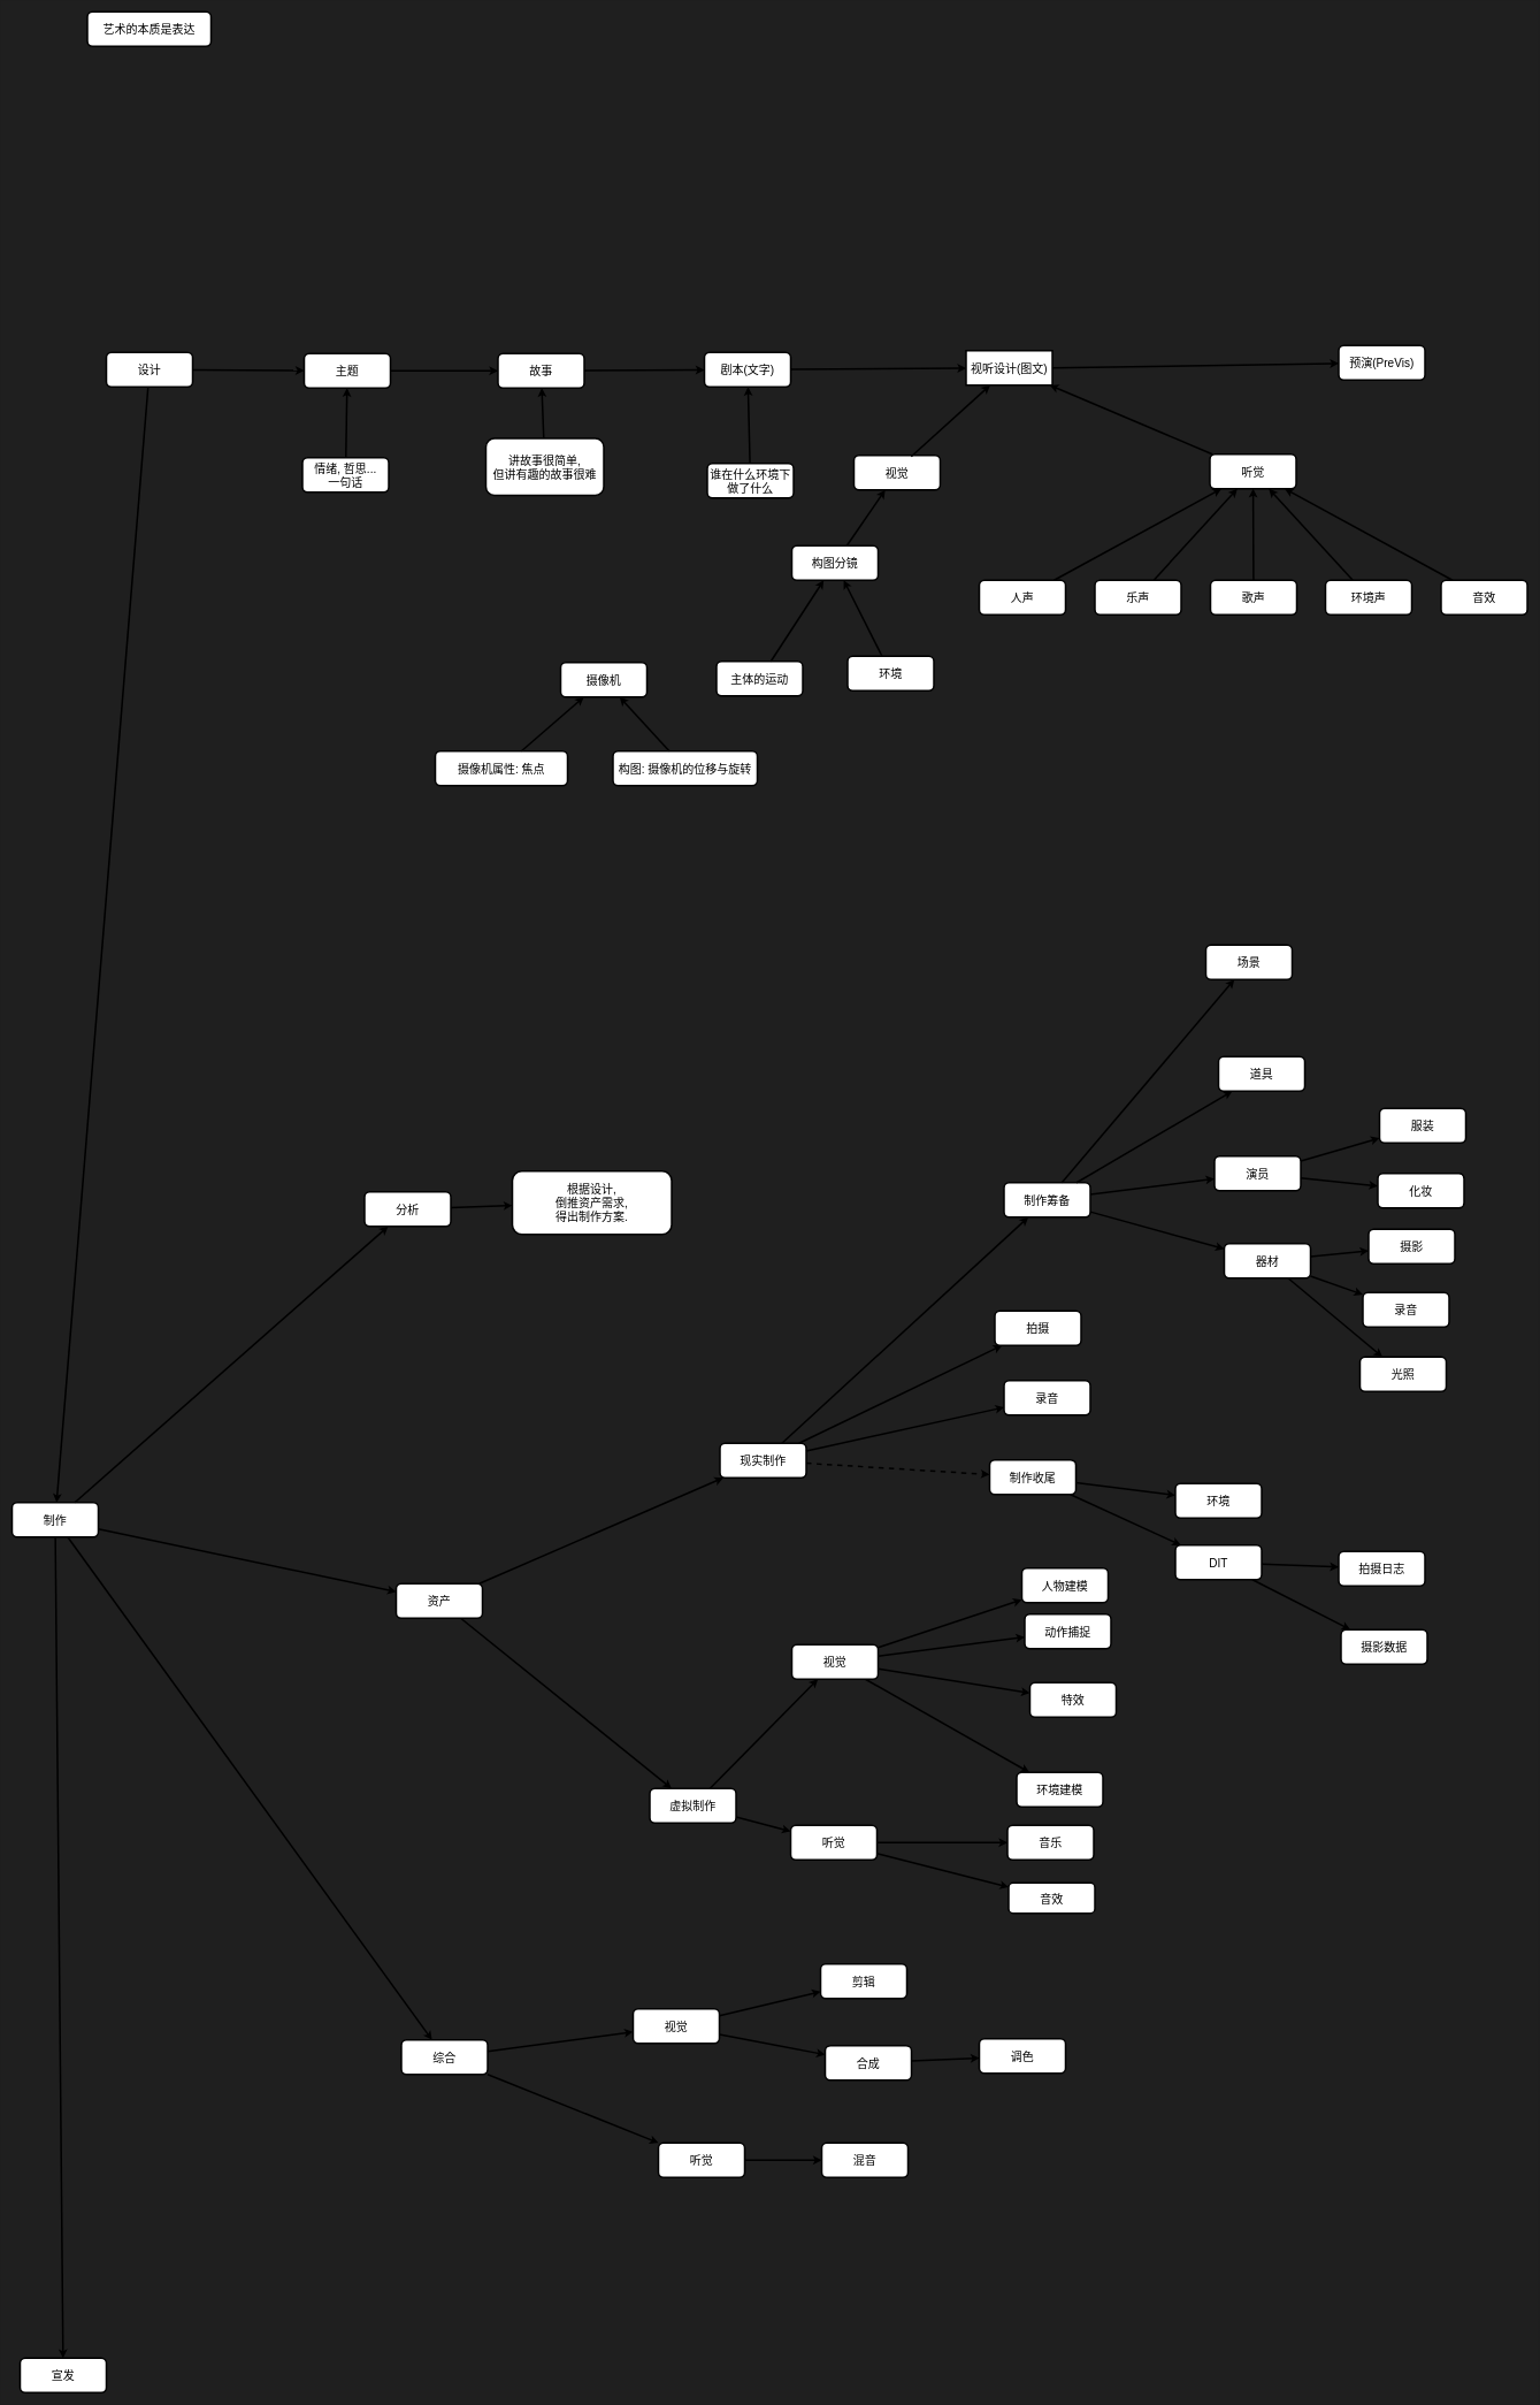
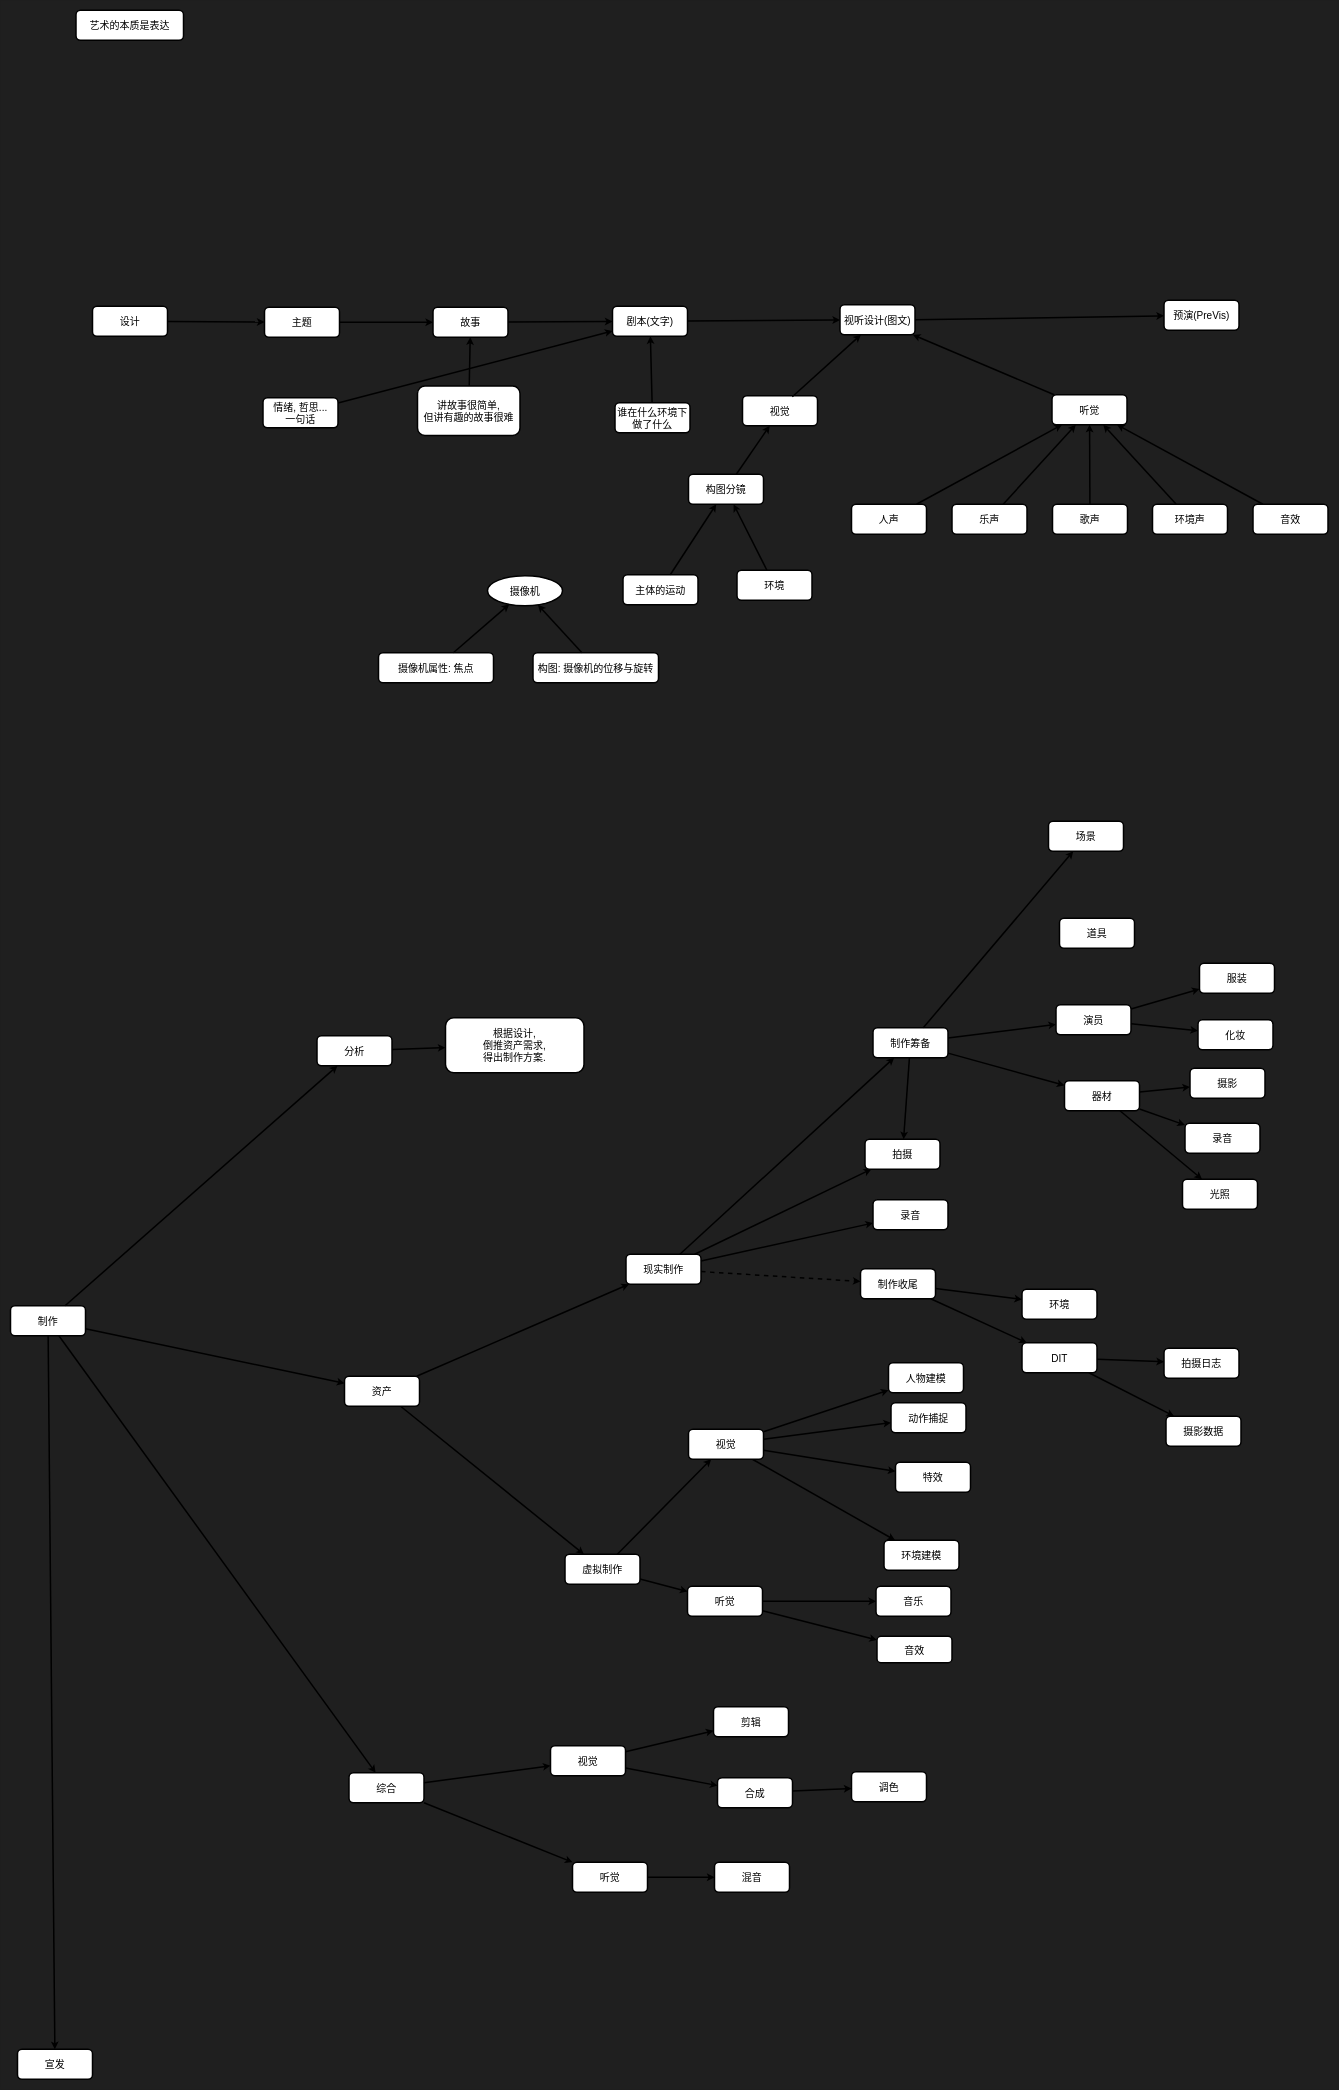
- <mxCell id="11" value="视听设计(图文)" style="whiteSpace=wrap;html=1;fontSize=20;strokeWidth=3;points=[[0,0.5,0,0,0],[0.5,0,0,0,0],[0.5,1,0,0,0],[1,0.5,0,0,0]];rounded=0;" parent="1" vertex="1"><mxGeometry x="1679" y="609" width="150" height="60" as="geometry" /></mxCell>
+ <mxCell id="11" value="视听设计(图文)" style="rounded=1;whiteSpace=wrap;html=1;fontSize=20;strokeWidth=3;points=[[0,0.5,0,0,0],[0.5,0,0,0,0],[0.5,1,0,0,0],[1,0.5,0,0,0]];" parent="1" vertex="1"><mxGeometry x="1679" y="609" width="150" height="60" as="geometry" /></mxCell>
- <mxCell id="12" value="" style="endArrow=classic;html=1;rounded=0;strokeWidth=3;" parent="1" source="8" target="3" edge="1"><mxGeometry width="50" height="50" relative="1" as="geometry"><mxPoint x="1224" y="733" as="sourcePoint" /><mxPoint x="1354" y="733.42" as="targetPoint" /></mxGeometry></mxCell>
+ <mxCell id="12" value="" style="endArrow=classic;html=1;rounded=0;strokeWidth=3;" parent="1" source="8" target="5" edge="1"><mxGeometry width="50" height="50" relative="1" as="geometry"><mxPoint x="1224" y="733" as="sourcePoint" /><mxPoint x="1354" y="733.42" as="targetPoint" /></mxGeometry></mxCell>
- <mxCell id="7" value="讲故事很简单,&lt;div&gt;但讲有趣的故事很难&lt;/div&gt;" style="rounded=1;whiteSpace=wrap;html=1;fontSize=20;strokeWidth=3;points=[[0,0.5,0,0,0],[0.5,0,0,0,0],[0.5,1,0,0,0],[1,0.5,0,0,0]];" parent="1" vertex="1"><mxGeometry x="844" y="761.5" width="205" height="99" as="geometry" /></mxCell>
+ <mxCell id="7" value="讲故事很简单,&lt;div&gt;但讲有趣的故事很难&lt;/div&gt;" style="rounded=1;whiteSpace=wrap;html=1;fontSize=20;strokeWidth=3;points=[[0,0.5,0,0,0],[0.5,0,0,0,0],[0.5,1,0,0,0],[1,0.5,0,0,0]];" parent="1" vertex="1"><mxGeometry x="834" y="771.5" width="205" height="99" as="geometry" /></mxCell>
- <mxCell id="20" value="摄像机" style="rounded=1;whiteSpace=wrap;html=1;fontSize=20;strokeWidth=3;points=[[0,0.5,0,0,0],[0.5,0,0,0,0],[0.5,1,0,0,0],[1,0.5,0,0,0]];" parent="1" vertex="1"><mxGeometry x="974" y="1151" width="150" height="60" as="geometry" /></mxCell>
+ <mxCell id="20" value="摄像机" style="ellipse;whiteSpace=wrap;html=1;fontSize=20;strokeWidth=3;points=[[0,0.5,0,0,0],[0.5,0,0,0,0],[0.5,1,0,0,0],[1,0.5,0,0,0]];" parent="1" vertex="1"><mxGeometry x="974" y="1151" width="150" height="60" as="geometry" /></mxCell>
- <mxCell id="105" value="" style="endArrow=classic;html=1;rounded=0;strokeWidth=3;" parent="1" source="44" target="84" edge="1"><mxGeometry width="50" height="50" relative="1" as="geometry"><mxPoint x="946" y="188" as="sourcePoint" /><mxPoint x="1076" y="188.42" as="targetPoint" /></mxGeometry></mxCell>
- <mxCell id="65" value="" style="endArrow=classic;html=1;rounded=0;strokeWidth=3;" parent="1" source="43" target="64" edge="1"><mxGeometry width="50" height="50" relative="1" as="geometry"><mxPoint x="1712" y="1707" as="sourcePoint" /><mxPoint x="1842" y="1707.42" as="targetPoint" /></mxGeometry></mxCell>
+ <mxCell id="65" value="" style="endArrow=classic;html=1;rounded=0;strokeWidth=3;" parent="1" source="43" target="48" edge="1"><mxGeometry width="50" height="50" relative="1" as="geometry"><mxPoint x="1712" y="1707" as="sourcePoint" /><mxPoint x="1842" y="1707.42" as="targetPoint" /></mxGeometry></mxCell>
